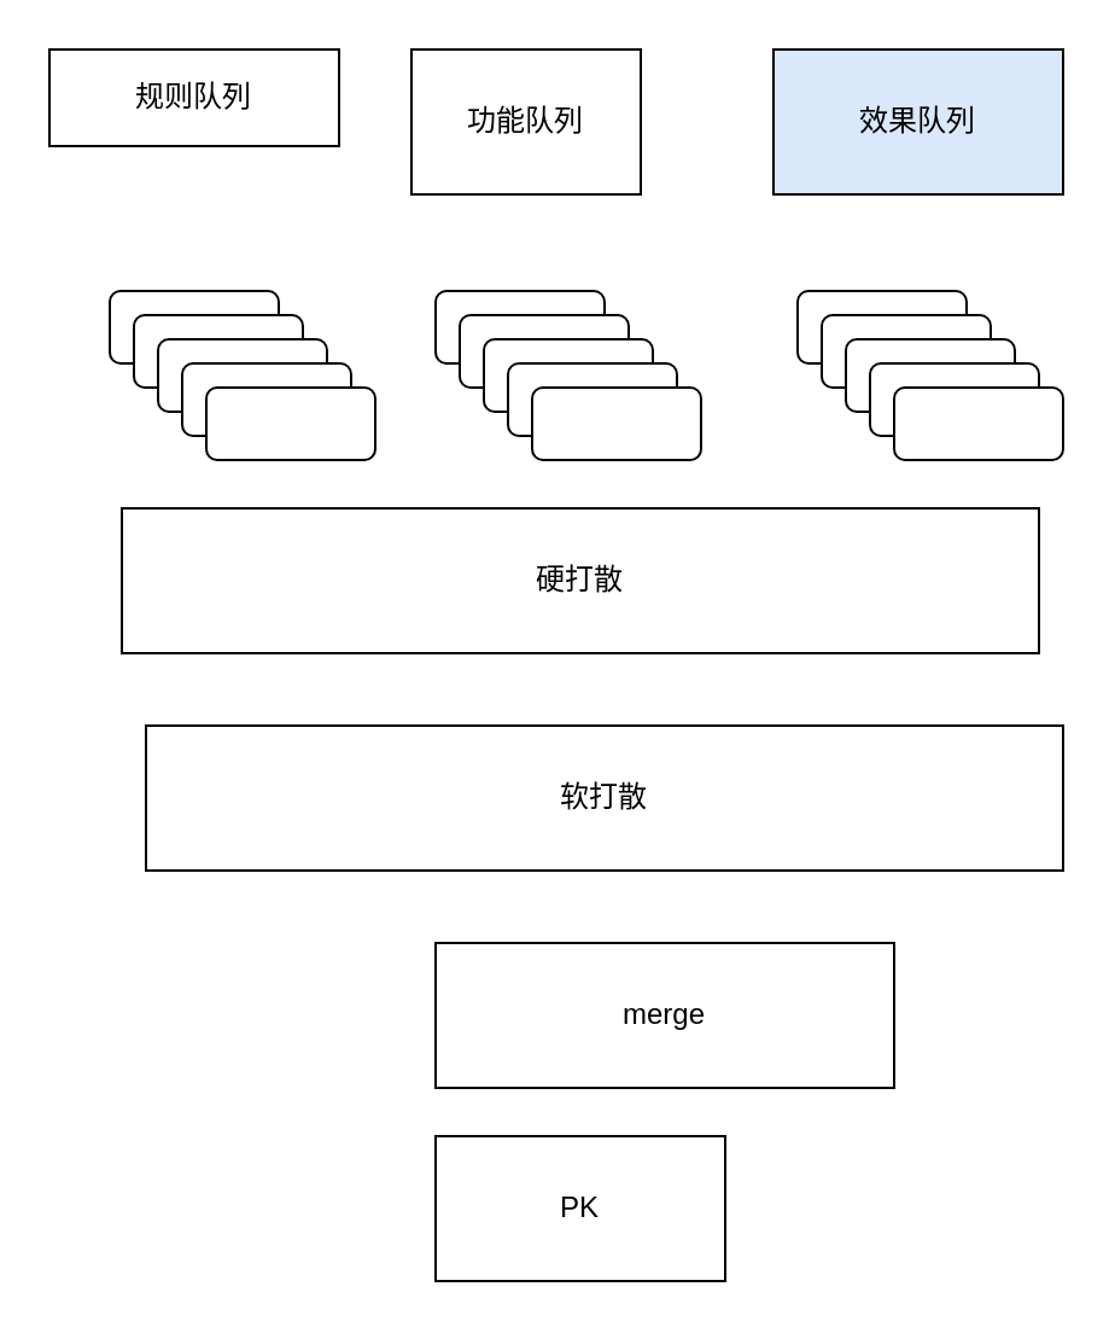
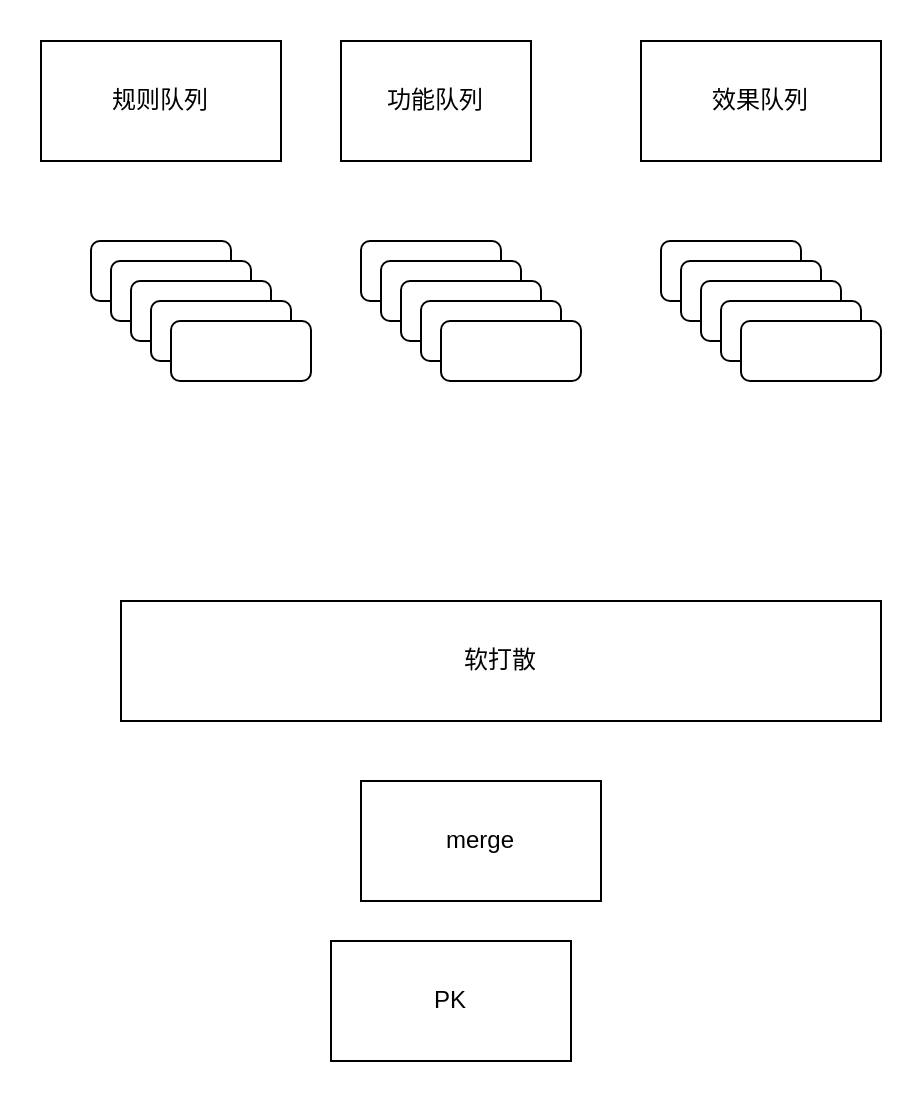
- <mxCell id="2" value="规则队列" style="rounded=0;whiteSpace=wrap;html=1;" vertex="1" parent="1"><mxGeometry x="20" y="20" width="120" height="40" as="geometry" /></mxCell>
+ <mxCell id="2" value="规则队列" style="rounded=0;whiteSpace=wrap;html=1;" vertex="1" parent="1"><mxGeometry x="20" y="20" width="120" height="60" as="geometry" /></mxCell>
- <mxCell id="4" value="效果队列" style="rounded=0;whiteSpace=wrap;html=1;fillColor=#dae8fc;" vertex="1" parent="1"><mxGeometry x="320" y="20" width="120" height="60" as="geometry" /></mxCell>
+ <mxCell id="4" value="效果队列" style="rounded=0;whiteSpace=wrap;html=1;" vertex="1" parent="1"><mxGeometry x="320" y="20" width="120" height="60" as="geometry" /></mxCell>
- <mxCell id="20" value="硬打散" style="rounded=0;whiteSpace=wrap;html=1;" vertex="1" parent="1"><mxGeometry x="50" y="210" width="380" height="60" as="geometry" /></mxCell>
- <mxCell id="22" value="merge" style="rounded=0;whiteSpace=wrap;html=1;" vertex="1" parent="1"><mxGeometry x="180" y="390" width="190" height="60" as="geometry" /></mxCell>
+ <mxCell id="22" value="merge" style="rounded=0;whiteSpace=wrap;html=1;" vertex="1" parent="1"><mxGeometry x="180" y="390" width="120" height="60" as="geometry" /></mxCell>
- <mxCell id="23" value="PK" style="rounded=0;whiteSpace=wrap;html=1;" vertex="1" parent="1"><mxGeometry x="180" y="470" width="120" height="60" as="geometry" /></mxCell>
+ <mxCell id="23" value="PK" style="rounded=0;whiteSpace=wrap;html=1;" vertex="1" parent="1"><mxGeometry x="165" y="470" width="120" height="60" as="geometry" /></mxCell>
